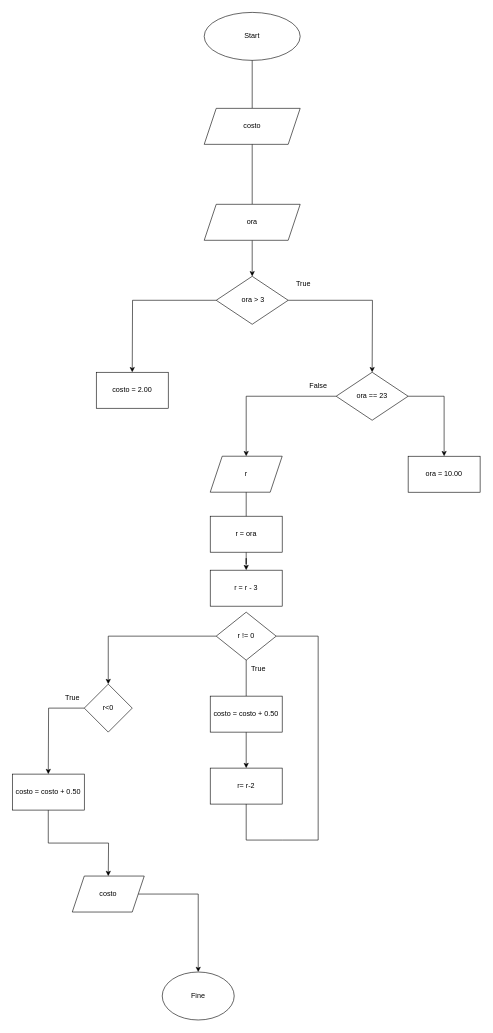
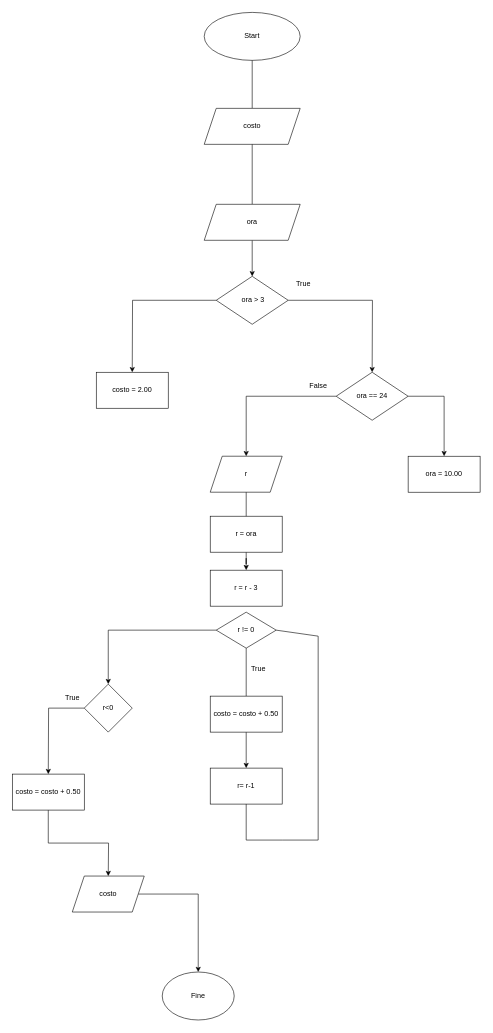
- <mxCell id="32" value="ora == 23" style="rhombus;whiteSpace=wrap;html=1;" vertex="1" parent="1"><mxGeometry x="560" y="620" width="120" height="80" as="geometry" /></mxCell>
+ <mxCell id="32" value="ora == 24" style="rhombus;whiteSpace=wrap;html=1;" vertex="1" parent="1"><mxGeometry x="560" y="620" width="120" height="80" as="geometry" /></mxCell>
- <mxCell id="19" value="r != 0" style="rhombus;whiteSpace=wrap;html=1;" vertex="1" parent="1"><mxGeometry x="360" y="1020" width="100" height="80" as="geometry" /></mxCell>
+ <mxCell id="19" value="r != 0" style="rhombus;whiteSpace=wrap;html=1;" vertex="1" parent="1"><mxGeometry x="360" y="1020" width="100" height="60" as="geometry" /></mxCell>
- <mxCell id="24" value="r= r-2" style="rounded=0;whiteSpace=wrap;html=1;" vertex="1" parent="1"><mxGeometry x="350" y="1280" width="120" height="60" as="geometry" /></mxCell>
+ <mxCell id="24" value="r= r-1" style="rounded=0;whiteSpace=wrap;html=1;" vertex="1" parent="1"><mxGeometry x="350" y="1280" width="120" height="60" as="geometry" /></mxCell>
